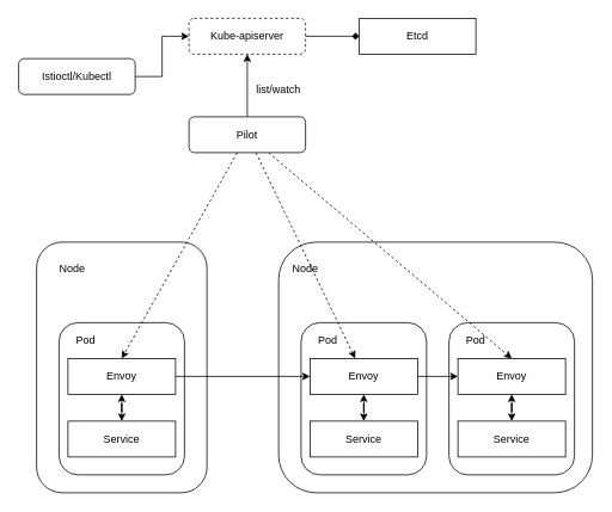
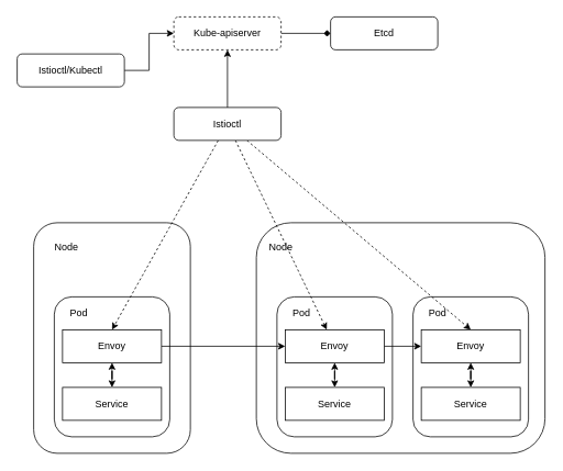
- <mxCell id="11" value="Etcd" style="whiteSpace=wrap;html=1;rounded=0;" vertex="1" parent="1"><mxGeometry x="400" y="20" width="130" height="40" as="geometry" /></mxCell>
+ <mxCell id="11" value="Etcd" style="rounded=1;whiteSpace=wrap;html=1;" vertex="1" parent="1"><mxGeometry x="400" y="20" width="130" height="40" as="geometry" /></mxCell>
- <mxCell id="17" value="list/watch" style="text;html=1;strokeColor=none;fillColor=none;align=center;verticalAlign=middle;whiteSpace=wrap;rounded=0;" vertex="1" parent="1"><mxGeometry x="280" y="90" width="60" height="20" as="geometry" /></mxCell>
- <mxCell id="16" value="Pilot" style="rounded=1;whiteSpace=wrap;html=1;" vertex="1" parent="1"><mxGeometry x="210" y="130" width="130" height="40" as="geometry" /></mxCell>
+ <mxCell id="16" value="Istioctl" style="rounded=1;whiteSpace=wrap;html=1;" vertex="1" parent="1"><mxGeometry x="210" y="130" width="130" height="40" as="geometry" /></mxCell>
